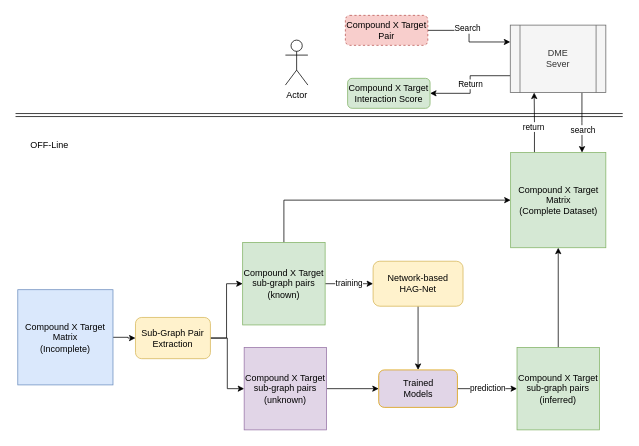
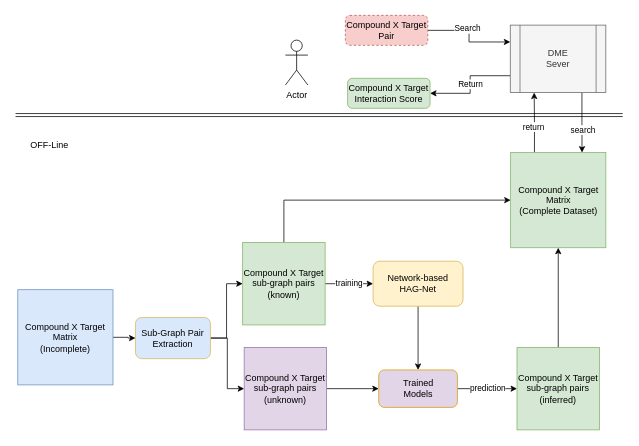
- <mxCell id="6" value="Sub-Graph Pair&lt;br&gt;Extraction" style="rounded=1;whiteSpace=wrap;html=1;fillColor=#fff2cc;strokeColor=#d6b656;" vertex="1" parent="1"><mxGeometry x="180" y="423" width="100" height="55" as="geometry" /></mxCell>
+ <mxCell id="6" value="Sub-Graph Pair&lt;br&gt;Extraction" style="rounded=1;whiteSpace=wrap;html=1;fillColor=#dae8fc;strokeColor=#d6b656;" vertex="1" parent="1"><mxGeometry x="180" y="423" width="100" height="55" as="geometry" /></mxCell>
